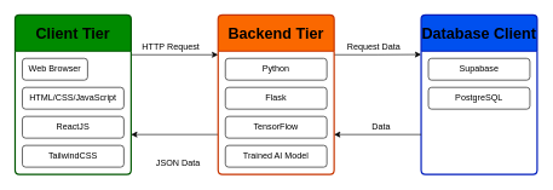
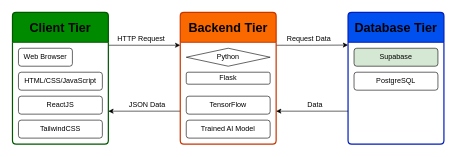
- <mxCell id="15" value="&lt;h2&gt;&lt;font color=&quot;#000000&quot;&gt;Database Client&lt;/font&gt;&lt;/h2&gt;" style="swimlane;childLayout=stackLayout;horizontal=1;startSize=50;horizontalStack=0;rounded=1;fontSize=14;fontStyle=0;strokeWidth=2;resizeParent=0;resizeLast=1;shadow=0;dashed=0;align=center;arcSize=4;whiteSpace=wrap;html=1;fillColor=#0050ef;strokeColor=#001DBC;movable=1;resizable=1;rotatable=1;deletable=1;editable=1;locked=0;connectable=1;fontColor=#ffffff;" parent="1" vertex="1"><mxGeometry x="580" y="20" width="160" height="220" as="geometry" /></mxCell>
+ <mxCell id="15" value="&lt;h2&gt;&lt;font color=&quot;#000000&quot;&gt;Database Tier&lt;/font&gt;&lt;/h2&gt;" style="swimlane;childLayout=stackLayout;horizontal=1;startSize=50;horizontalStack=0;rounded=1;fontSize=14;fontStyle=0;strokeWidth=2;resizeParent=0;resizeLast=1;shadow=0;dashed=0;align=center;arcSize=4;whiteSpace=wrap;html=1;fillColor=#0050ef;strokeColor=#001DBC;movable=1;resizable=1;rotatable=1;deletable=1;editable=1;locked=0;connectable=1;fontColor=#ffffff;" parent="1" vertex="1"><mxGeometry x="580" y="20" width="160" height="220" as="geometry" /></mxCell>
- <mxCell id="14" value="Python" style="rounded=1;whiteSpace=wrap;html=1;" parent="1" vertex="1"><mxGeometry x="310" y="80" width="140" height="30" as="geometry" /></mxCell>
+ <mxCell id="14" value="Python" style="rhombus;whiteSpace=wrap;html=1;" parent="1" vertex="1"><mxGeometry x="310" y="80" width="140" height="30" as="geometry" /></mxCell>
- <mxCell id="16" value="Supabase" style="rounded=1;whiteSpace=wrap;html=1;" parent="1" vertex="1"><mxGeometry x="590" y="80" width="140" height="30" as="geometry" /></mxCell>
+ <mxCell id="16" value="Supabase" style="rounded=1;whiteSpace=wrap;html=1;fillColor=#d5e8d4;" parent="1" vertex="1"><mxGeometry x="590" y="80" width="140" height="30" as="geometry" /></mxCell>
- <mxCell id="11" value="Flask" style="rounded=1;whiteSpace=wrap;html=1;" parent="1" vertex="1"><mxGeometry x="310" y="120" width="140" height="30" as="geometry" /></mxCell>
+ <mxCell id="11" value="Flask" style="rounded=1;whiteSpace=wrap;html=1;" parent="1" vertex="1"><mxGeometry x="310" y="120" width="140" height="20" as="geometry" /></mxCell>
- <mxCell id="18" value="JSON Data" style="text;html=1;align=center;verticalAlign=middle;whiteSpace=wrap;rounded=0;" parent="1" vertex="1"><mxGeometry x="200" y="210" width="90" height="30" as="geometry" /></mxCell>
+ <mxCell id="18" value="JSON Data" style="text;html=1;align=center;verticalAlign=middle;whiteSpace=wrap;rounded=0;" parent="1" vertex="1"><mxGeometry x="200" y="160" width="90" height="30" as="geometry" /></mxCell>
